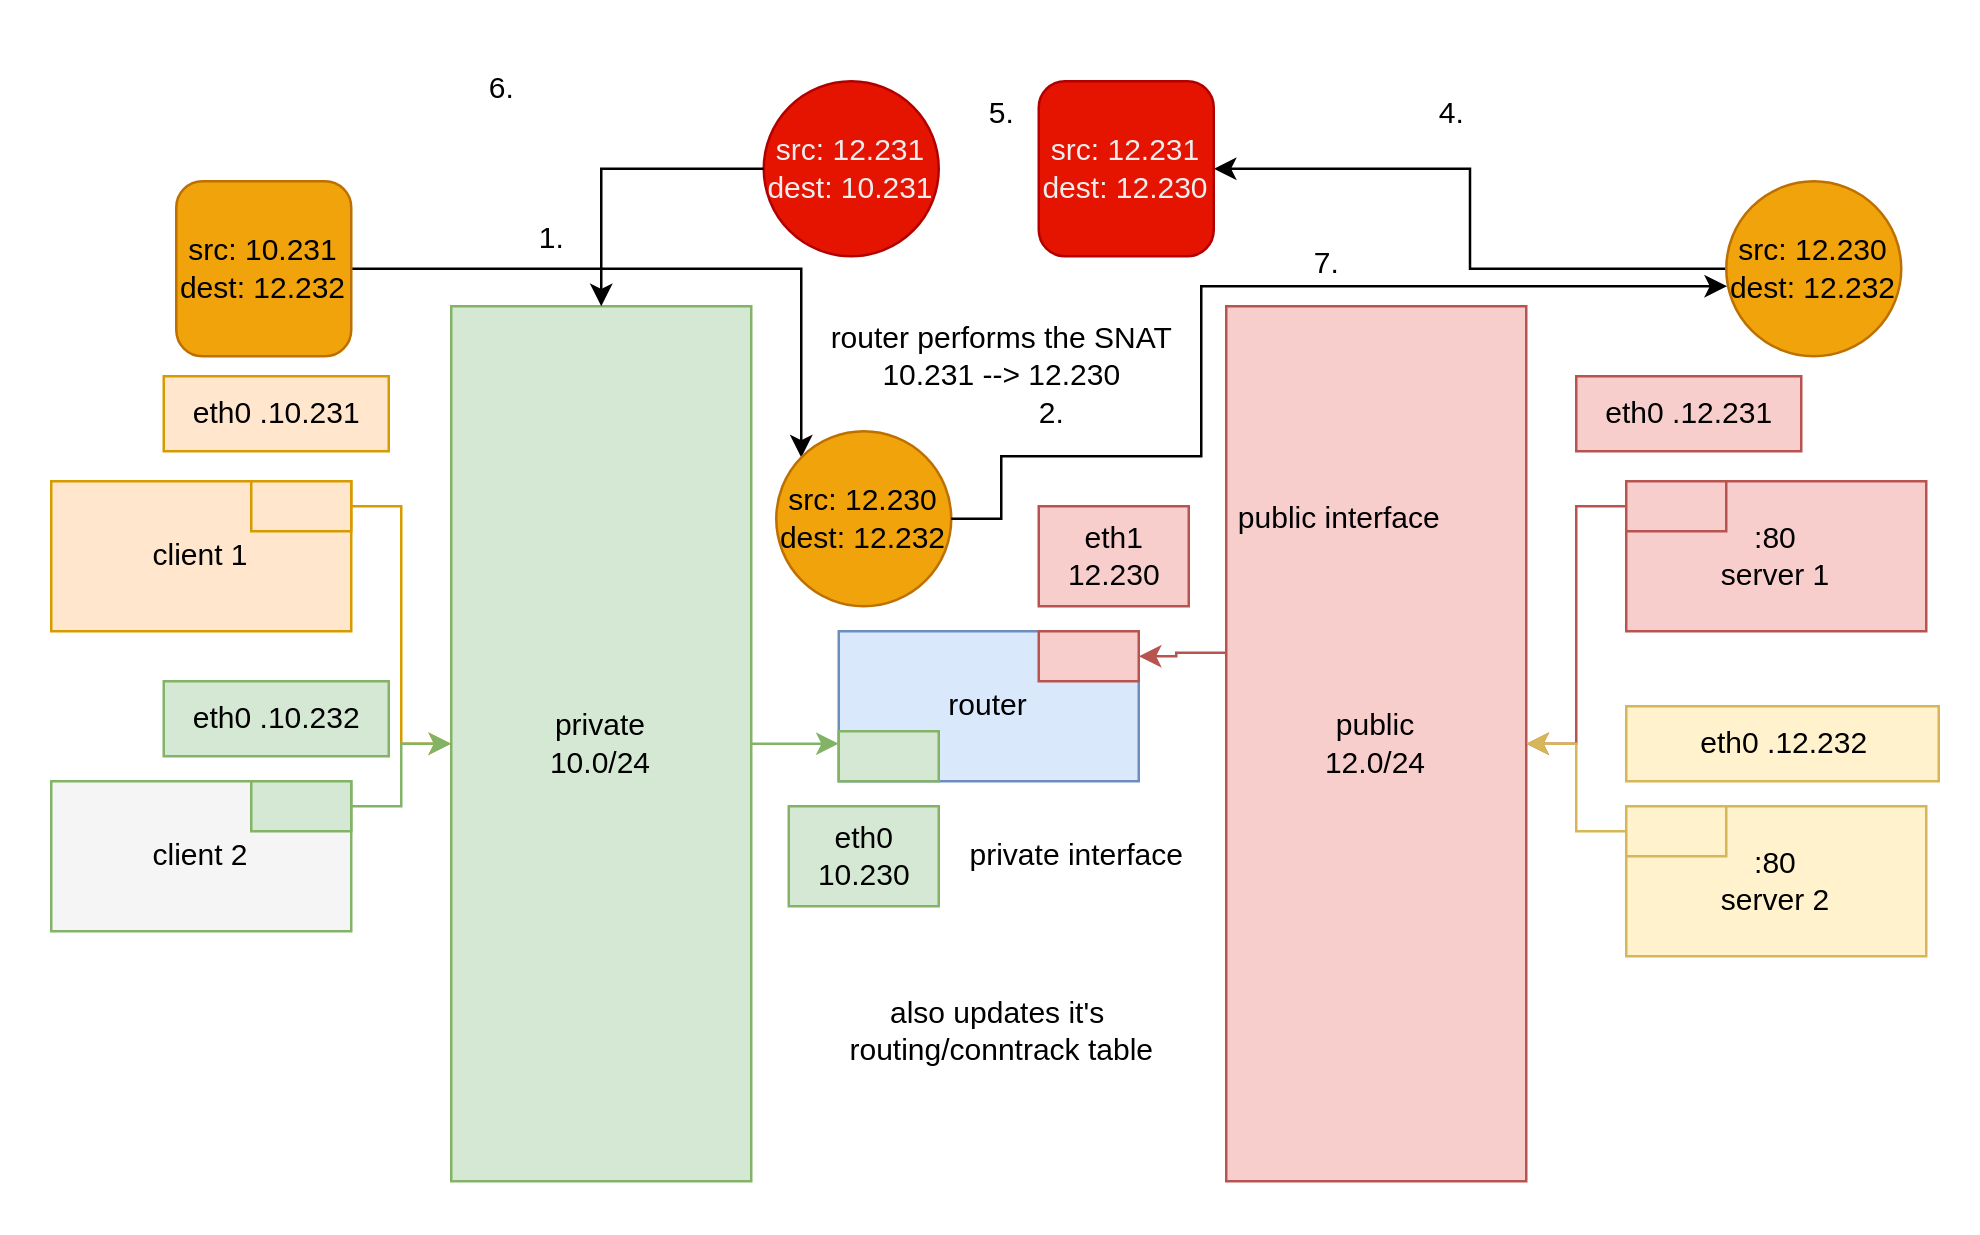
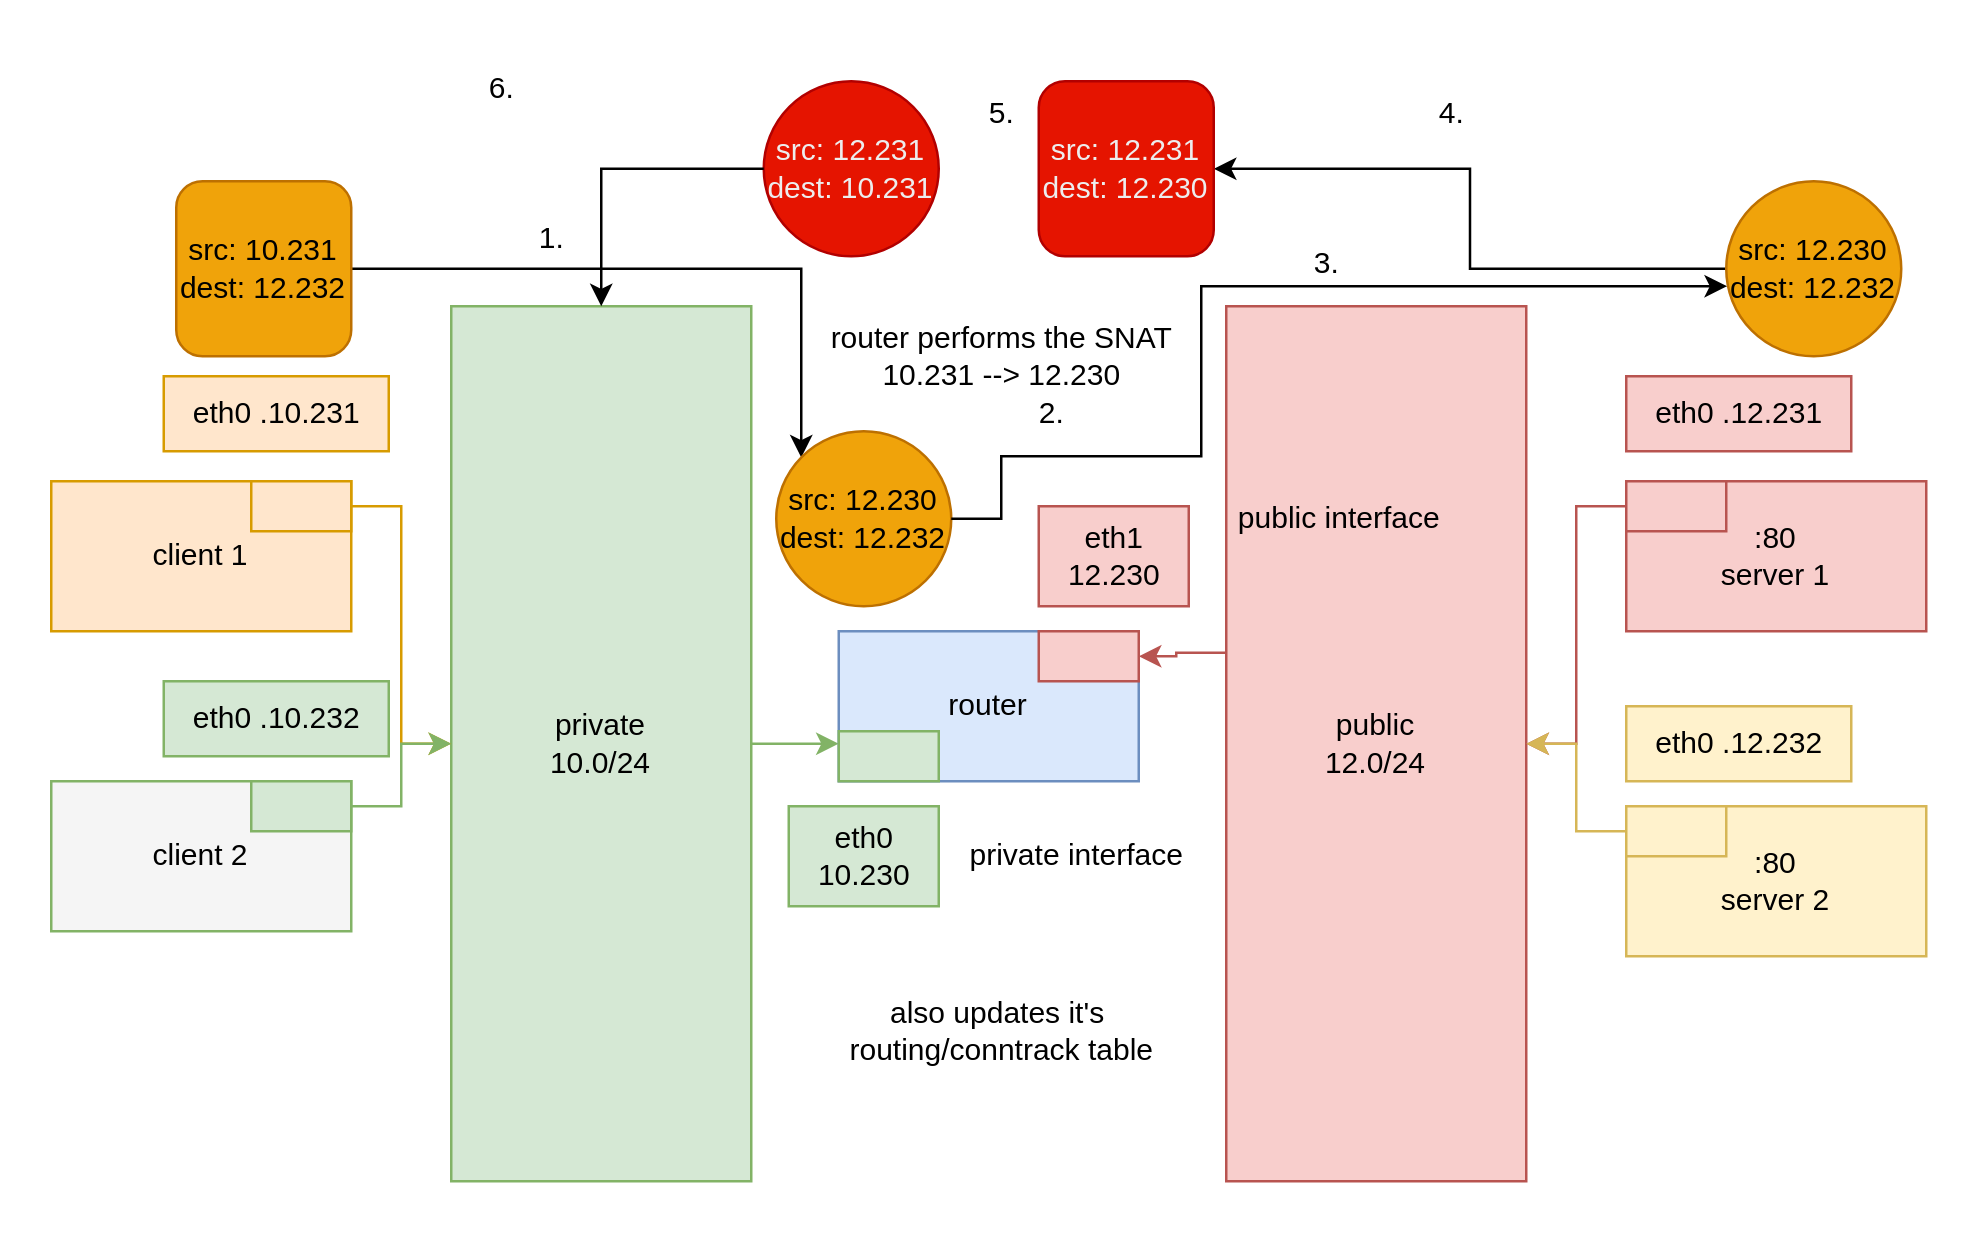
- <mxCell id="40" value="7." style="text;html=1;align=center;verticalAlign=middle;resizable=0;points=[];autosize=1;strokeColor=none;fillColor=none;" vertex="1" parent="1"><mxGeometry x="515" y="90" width="30" height="30" as="geometry" /></mxCell>
+ <mxCell id="40" value="3." style="text;html=1;align=center;verticalAlign=middle;resizable=0;points=[];autosize=1;strokeColor=none;fillColor=none;" vertex="1" parent="1"><mxGeometry x="515" y="90" width="30" height="30" as="geometry" /></mxCell>
- <mxCell id="24" value="eth0 .12.231" style="text;html=1;align=center;verticalAlign=middle;resizable=0;points=[];autosize=1;strokeColor=#b85450;fillColor=#f8cecc;" vertex="1" parent="1"><mxGeometry x="630" y="150" width="90" height="30" as="geometry" /></mxCell>
+ <mxCell id="24" value="eth0 .12.231" style="text;html=1;align=center;verticalAlign=middle;resizable=0;points=[];autosize=1;strokeColor=#b85450;fillColor=#f8cecc;" vertex="1" parent="1"><mxGeometry x="650" y="150" width="90" height="30" as="geometry" /></mxCell>
- <mxCell id="23" value="eth0 .12.232" style="text;html=1;align=center;verticalAlign=middle;resizable=0;points=[];autosize=1;strokeColor=#d6b656;fillColor=#fff2cc;" vertex="1" parent="1"><mxGeometry x="650" y="282" width="125" height="30" as="geometry" /></mxCell>
+ <mxCell id="23" value="eth0 .12.232" style="text;html=1;align=center;verticalAlign=middle;resizable=0;points=[];autosize=1;strokeColor=#d6b656;fillColor=#fff2cc;" vertex="1" parent="1"><mxGeometry x="650" y="282" width="90" height="30" as="geometry" /></mxCell>
